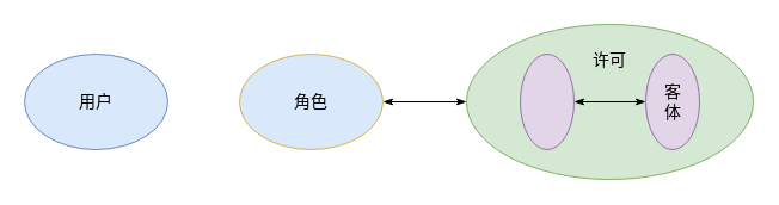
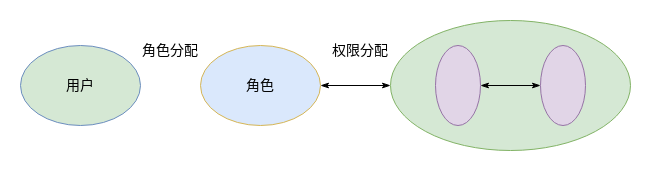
+ <mxCell id="11" value="&lt;font style=&quot;font-size: 14px;&quot;&gt;角色分配&lt;/font&gt;" style="text;html=1;strokeColor=none;fillColor=none;align=center;verticalAlign=middle;whiteSpace=wrap;rounded=0;" parent="1" vertex="1"><mxGeometry x="140" y="35" width="60" height="30" as="geometry" /></mxCell>
+ <mxCell id="12" value="&lt;font style=&quot;font-size: 14px;&quot;&gt;权限分配&lt;/font&gt;" style="text;html=1;strokeColor=none;fillColor=none;align=center;verticalAlign=middle;whiteSpace=wrap;rounded=0;" parent="1" vertex="1"><mxGeometry x="330" y="35" width="60" height="30" as="geometry" /></mxCell>
- <mxCell id="10" value="&lt;font style=&quot;font-size: 14px;&quot;&gt;许可&lt;/font&gt;" style="text;html=1;strokeColor=none;fillColor=none;align=center;verticalAlign=middle;whiteSpace=wrap;rounded=0;" parent="1" vertex="1"><mxGeometry x="480" y="35" width="60" height="30" as="geometry" /></mxCell>
- <mxCell id="2" value="&lt;font style=&quot;font-size: 14px;&quot;&gt;用户&lt;/font&gt;" style="ellipse;whiteSpace=wrap;html=1;fillColor=#dae8fc;strokeColor=#6c8ebf;" parent="1" vertex="1"><mxGeometry x="20" y="45" width="120" height="80" as="geometry" /></mxCell>
+ <mxCell id="2" value="&lt;font style=&quot;font-size: 14px;&quot;&gt;用户&lt;/font&gt;" style="ellipse;whiteSpace=wrap;html=1;fillColor=#d5e8d4;strokeColor=#6c8ebf;" parent="1" vertex="1"><mxGeometry x="20" y="45" width="120" height="80" as="geometry" /></mxCell>
- <mxCell id="9" value="&lt;font style=&quot;font-size: 14px;&quot;&gt;客体&lt;/font&gt;" style="text;html=1;strokeColor=none;fillColor=none;align=center;verticalAlign=middle;whiteSpace=wrap;rounded=0;" parent="1" vertex="1"><mxGeometry x="552.5" y="45" width="20" height="80" as="geometry" /></mxCell>
